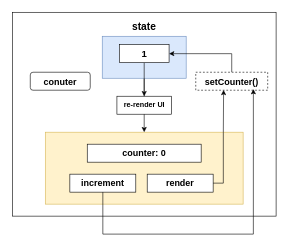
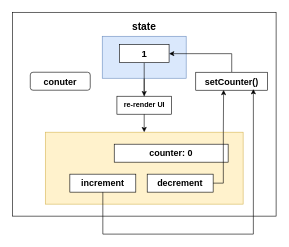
- <mxCell id="14" value="setCounter()" style="rounded=0;whiteSpace=wrap;html=1;fontStyle=1;fontSize=15;dashed=1;" vertex="1" parent="1"><mxGeometry x="326" y="120" width="120" height="30" as="geometry" /></mxCell>
+ <mxCell id="14" value="setCounter()" style="rounded=0;whiteSpace=wrap;html=1;fontStyle=1;fontSize=15;" vertex="1" parent="1"><mxGeometry x="326" y="120" width="120" height="30" as="geometry" /></mxCell>
- <mxCell id="6" value="counter: 0" style="rounded=0;whiteSpace=wrap;html=1;fontStyle=1;fontSize=15;" vertex="1" parent="1"><mxGeometry x="145" y="240" width="190" height="30" as="geometry" /></mxCell>
+ <mxCell id="6" value="counter: 0" style="rounded=0;whiteSpace=wrap;html=1;fontStyle=1;fontSize=15;" vertex="1" parent="1"><mxGeometry x="190" y="240" width="190" height="30" as="geometry" /></mxCell>
- <mxCell id="5" value="render" style="rounded=0;whiteSpace=wrap;html=1;fontStyle=1;fontSize=15;" vertex="1" parent="1"><mxGeometry x="245" y="290" width="110" height="30" as="geometry" /></mxCell>
+ <mxCell id="5" value="decrement" style="rounded=0;whiteSpace=wrap;html=1;fontStyle=1;fontSize=15;" vertex="1" parent="1"><mxGeometry x="245" y="290" width="110" height="30" as="geometry" /></mxCell>
